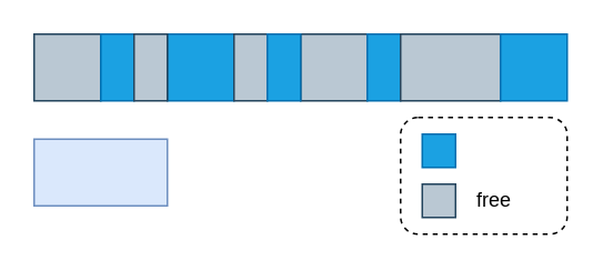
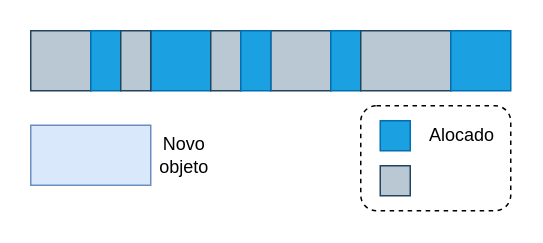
+ <mxCell id="17" value="Alocado" style="text;html=1;align=left;verticalAlign=middle;whiteSpace=wrap;rounded=0;" vertex="1" parent="1"><mxGeometry x="284" y="75" width="56" height="30" as="geometry" /></mxCell>
+ <mxCell id="14" value="Novo objeto" style="text;html=1;align=center;verticalAlign=middle;whiteSpace=wrap;rounded=0;" vertex="1" parent="1"><mxGeometry x="100" y="88" width="45" height="30" as="geometry" /></mxCell>
- <mxCell id="18" value="free" style="text;html=1;align=left;verticalAlign=middle;whiteSpace=wrap;rounded=0;" vertex="1" parent="1"><mxGeometry x="284" y="105" width="56" height="30" as="geometry" /></mxCell>
